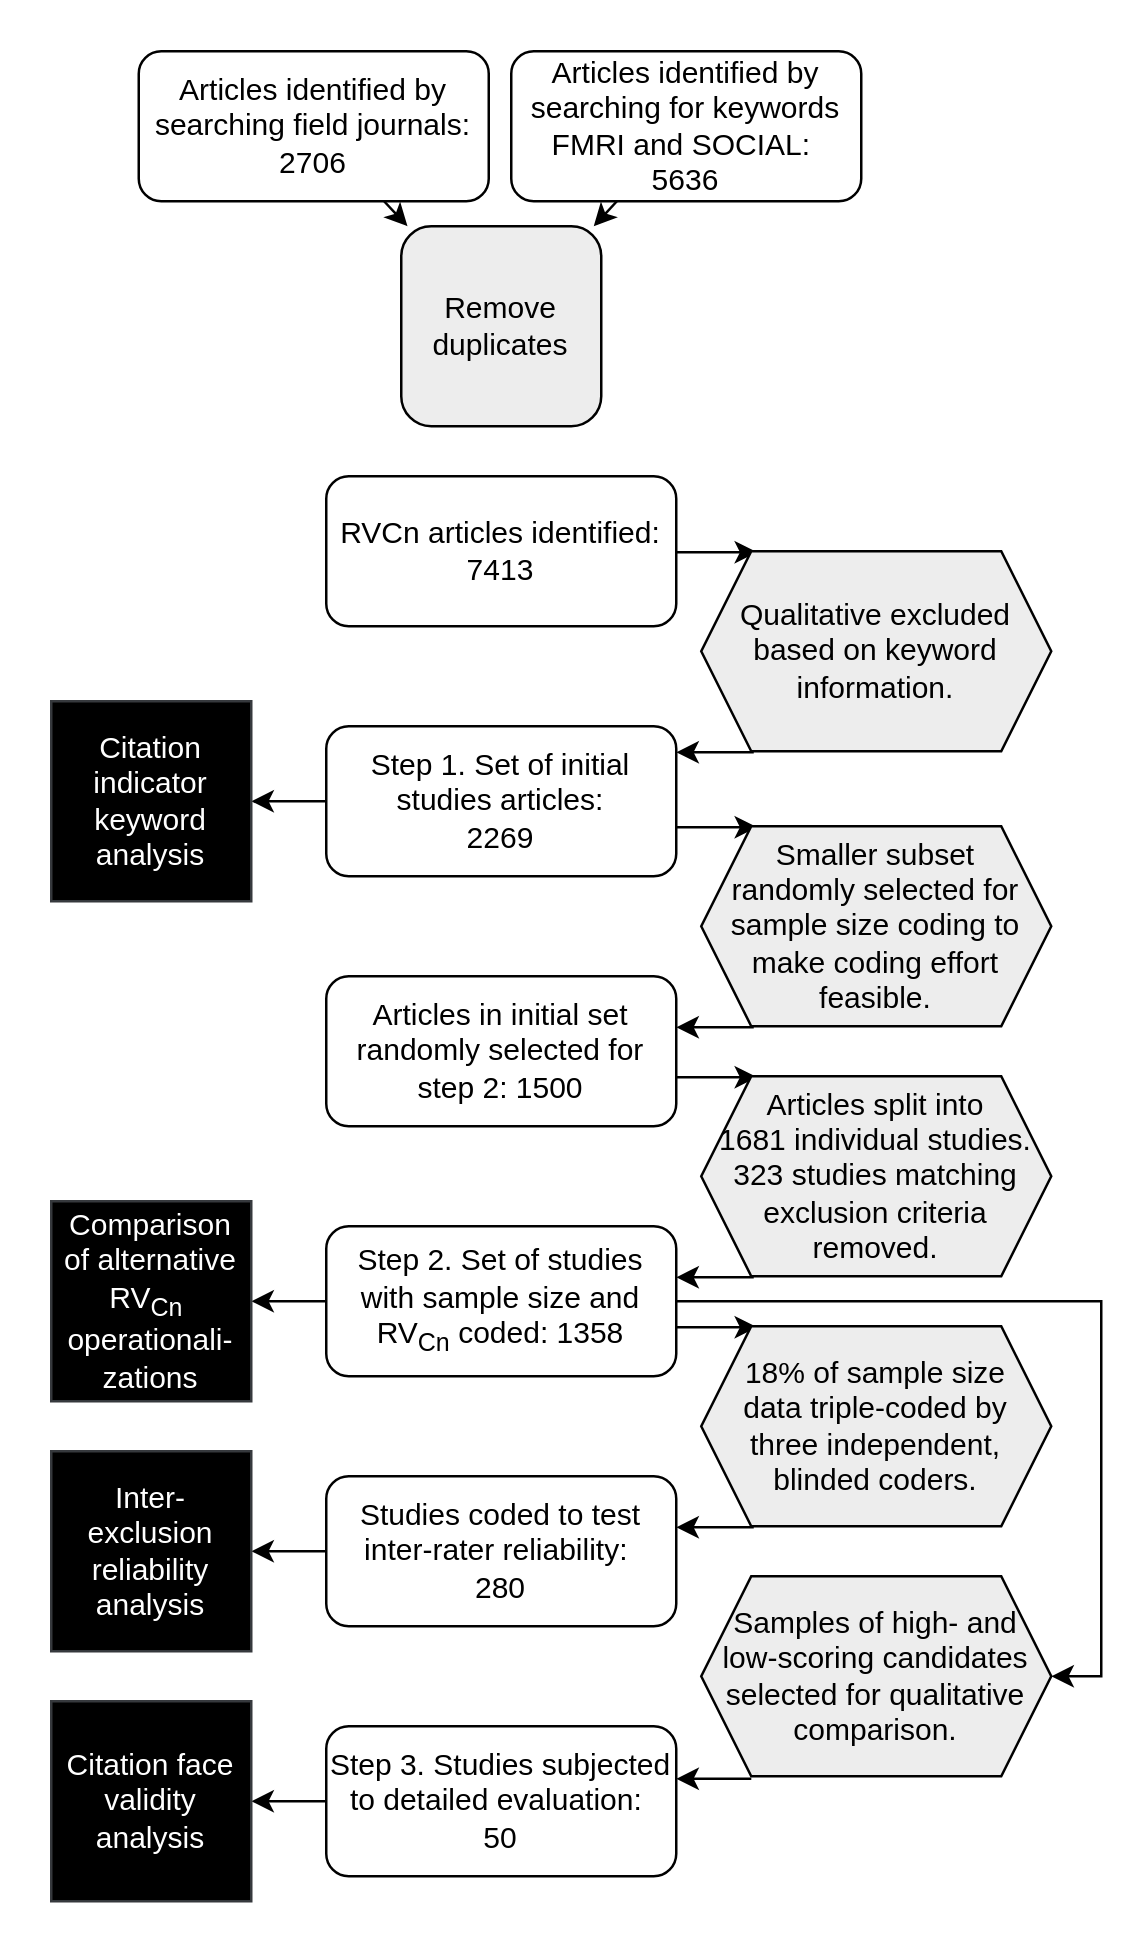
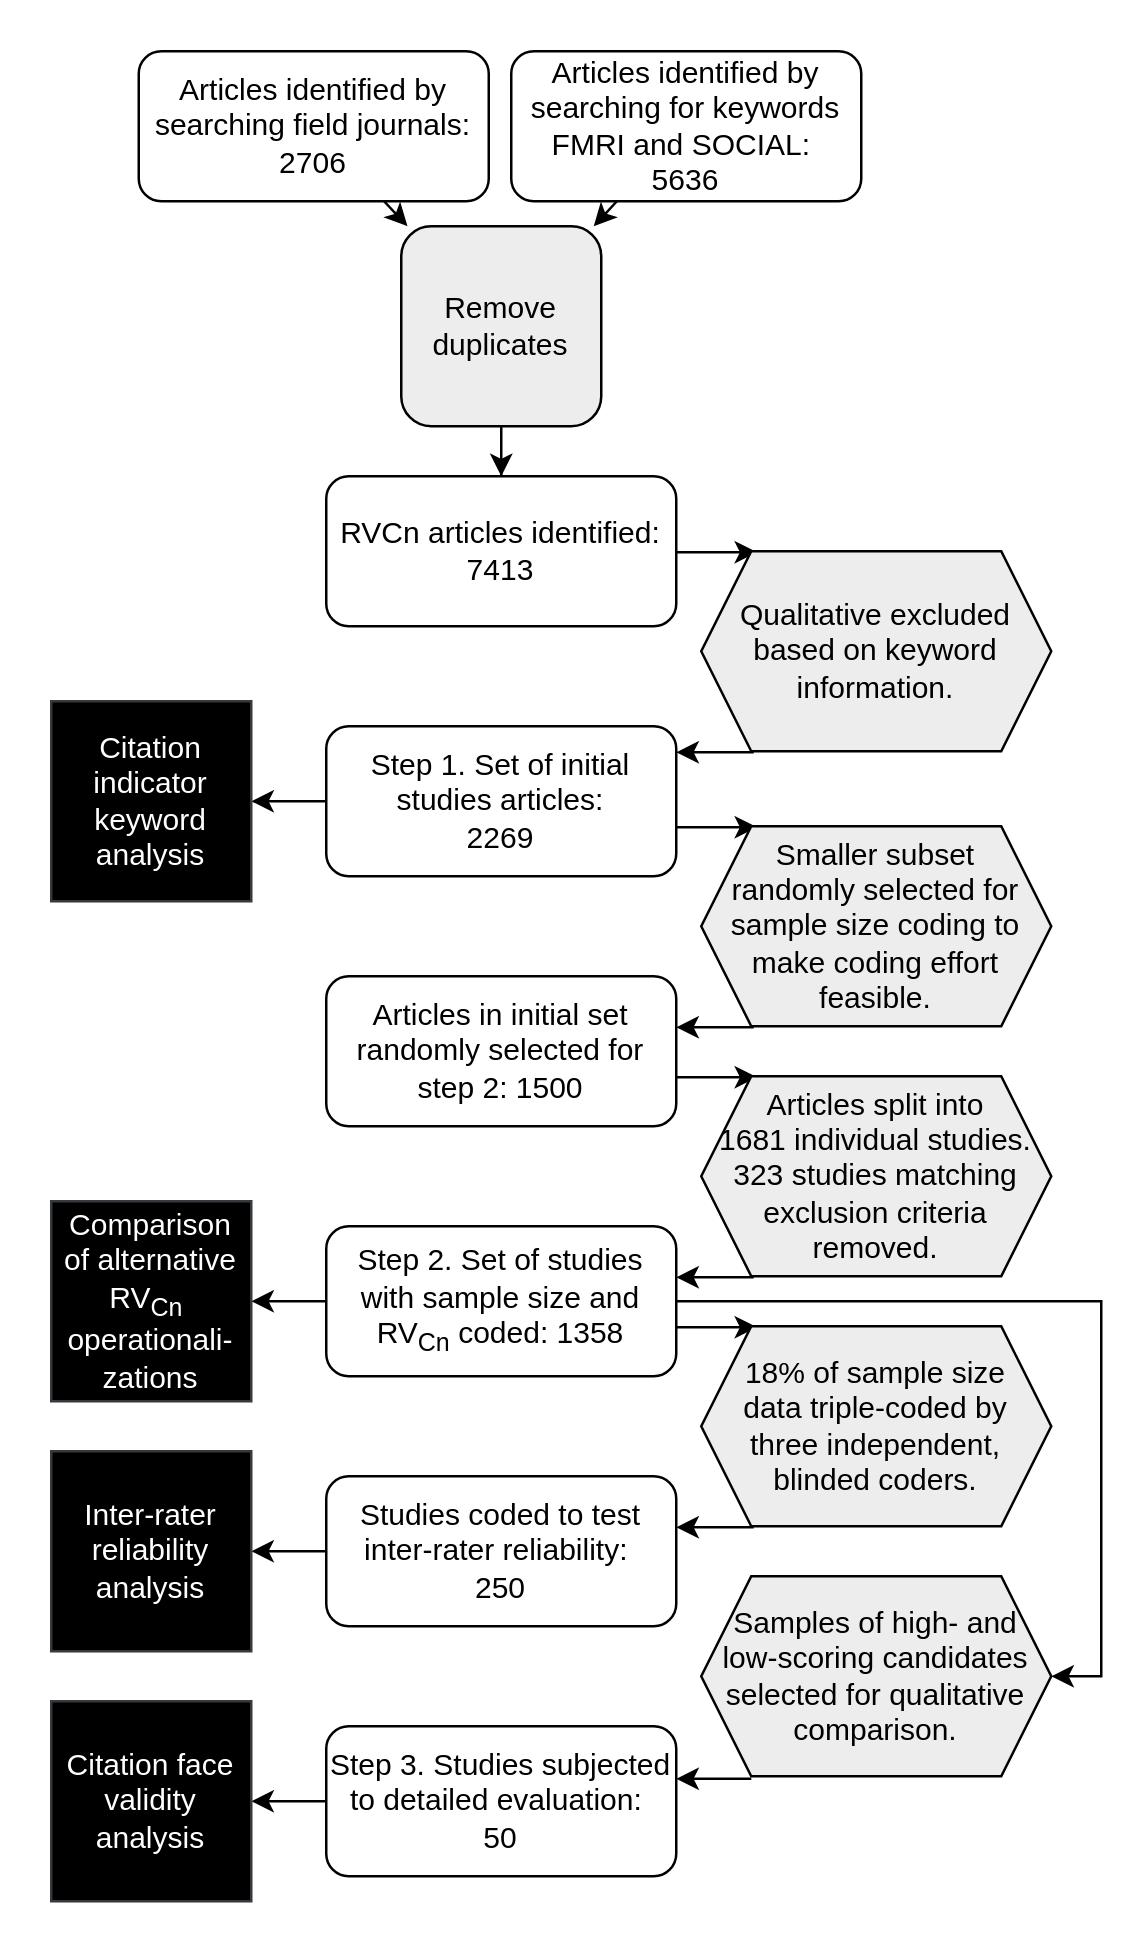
+ <mxCell id="14" style="edgeStyle=orthogonalEdgeStyle;rounded=0;orthogonalLoop=1;jettySize=auto;html=1;" parent="1" source="5" target="13" edge="1"><mxGeometry relative="1" as="geometry"><mxPoint x="200" y="170" as="sourcePoint" /></mxGeometry></mxCell>
- <mxCell id="22" value="Inter-exclusion reliability analysis" style="rounded=0;whiteSpace=wrap;html=1;shadow=0;fontColor=#FFFFFF;strokeColor=#36393d;fillColor=#000000;glass=0;sketch=0;" parent="1" vertex="1"><mxGeometry x="20" y="580" width="80" height="80" as="geometry" /></mxCell>
+ <mxCell id="22" value="Inter-rater reliability analysis" style="rounded=0;whiteSpace=wrap;html=1;shadow=0;fontColor=#FFFFFF;strokeColor=#36393d;fillColor=#000000;glass=0;sketch=0;" parent="1" vertex="1"><mxGeometry x="20" y="580" width="80" height="80" as="geometry" /></mxCell>
- <mxCell id="12" value="&lt;div&gt;Studies coded to test inter-rater reliability:&amp;nbsp;&lt;/div&gt;&lt;div&gt;280&lt;/div&gt;" style="rounded=1;whiteSpace=wrap;html=1;" parent="1" vertex="1"><mxGeometry x="130" y="590" width="140" height="60" as="geometry" /></mxCell>
+ <mxCell id="12" value="&lt;div&gt;Studies coded to test inter-rater reliability:&amp;nbsp;&lt;/div&gt;&lt;div&gt;250&lt;/div&gt;" style="rounded=1;whiteSpace=wrap;html=1;" parent="1" vertex="1"><mxGeometry x="130" y="590" width="140" height="60" as="geometry" /></mxCell>
